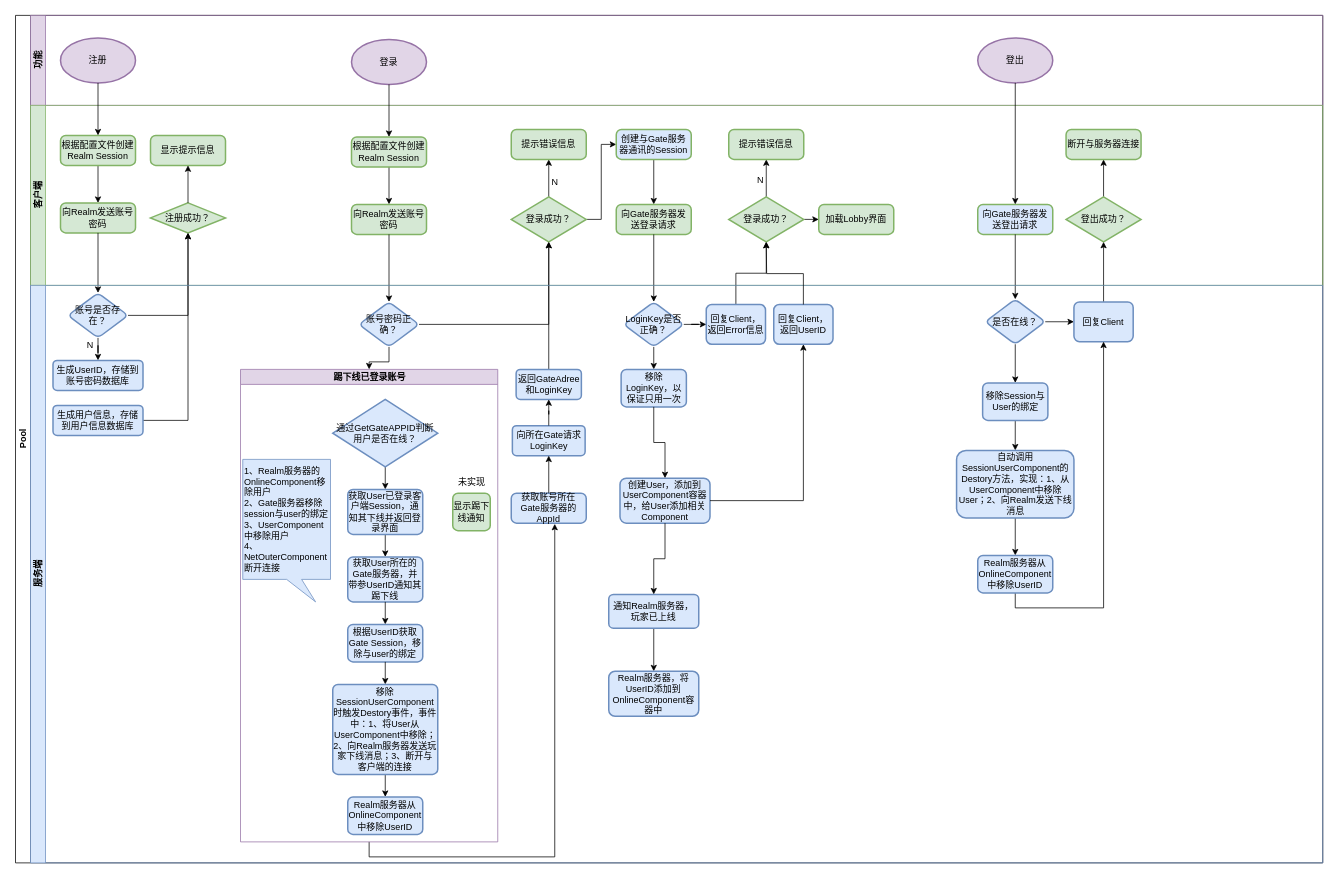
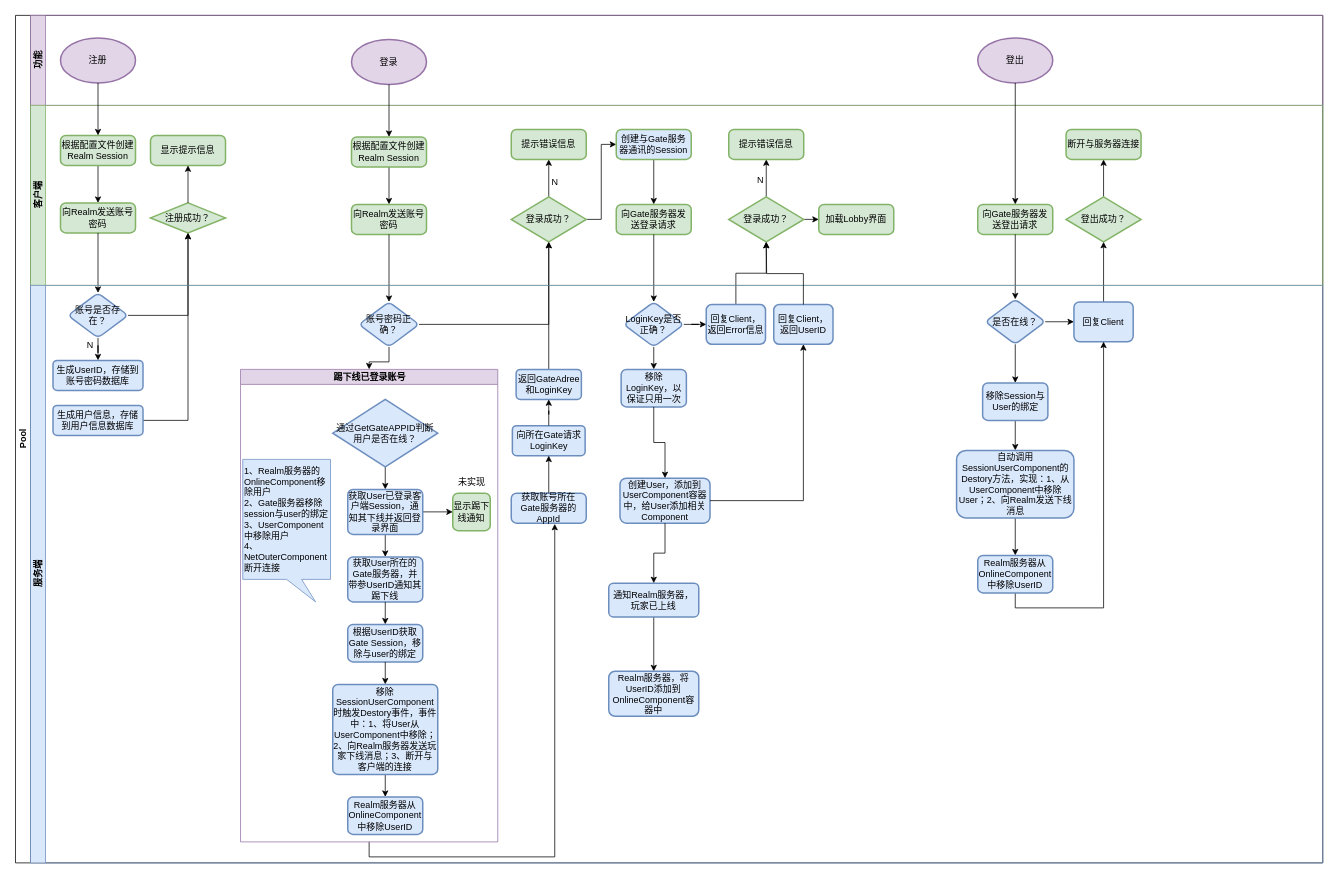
- <mxCell id="32" value="向Gate服务器发送登出请求" style="rounded=1;whiteSpace=wrap;html=1;absoluteArcSize=1;arcSize=14;strokeWidth=2;fillColor=#dae8fc;strokeColor=#82b366;" parent="7" vertex="1"><mxGeometry x="1263" y="132" width="100" height="40" as="geometry" /></mxCell>
+ <mxCell id="32" value="向Gate服务器发送登出请求" style="rounded=1;whiteSpace=wrap;html=1;absoluteArcSize=1;arcSize=14;strokeWidth=2;fillColor=#d5e8d4;strokeColor=#82b366;" parent="7" vertex="1"><mxGeometry x="1263" y="132" width="100" height="40" as="geometry" /></mxCell>
+ <mxCell id="68" style="edgeStyle=orthogonalEdgeStyle;rounded=0;orthogonalLoop=1;jettySize=auto;html=1;exitX=1;exitY=0.5;exitDx=0;exitDy=0;entryX=0;entryY=0.5;entryDx=0;entryDy=0;" parent="64" source="71" target="72" edge="1"><mxGeometry relative="1" as="geometry" /></mxCell>
- <mxCell id="100" value="通知Realm服务器，玩家已上线" style="whiteSpace=wrap;html=1;rounded=1;strokeColor=#6c8ebf;strokeWidth=2;fillColor=#dae8fc;arcSize=14;" parent="1" vertex="1"><mxGeometry x="811" y="792" width="120" height="45" as="geometry" /></mxCell>
+ <mxCell id="100" value="通知Realm服务器，玩家已上线" style="whiteSpace=wrap;html=1;rounded=1;strokeColor=#6c8ebf;strokeWidth=2;fillColor=#dae8fc;arcSize=14;" parent="1" vertex="1"><mxGeometry x="811" y="777" width="120" height="45" as="geometry" /></mxCell>
